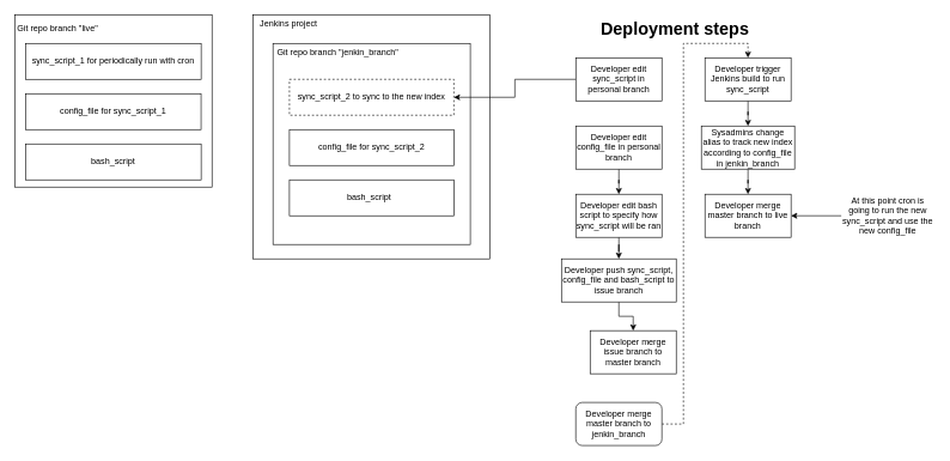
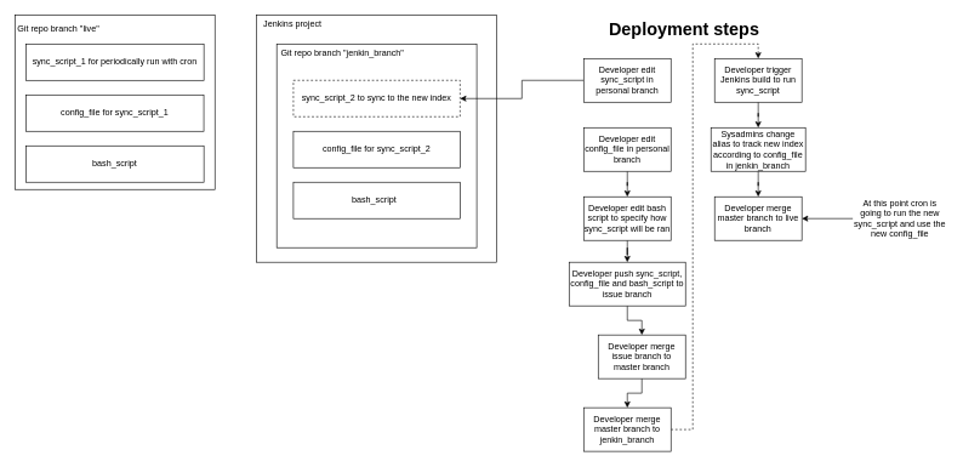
+ <mxCell id="24" value="" style="edgeStyle=orthogonalEdgeStyle;rounded=0;orthogonalLoop=1;jettySize=auto;html=1;" edge="1" parent="1" source="25" target="27"><mxGeometry relative="1" as="geometry" /></mxCell>
- <mxCell id="27" value="Developer merge master branch to jenkin_branch" style="whiteSpace=wrap;html=1;rounded=1;" vertex="1" parent="1"><mxGeometry x="802" y="560" width="120" height="60" as="geometry" /></mxCell>
+ <mxCell id="27" value="Developer merge master branch to jenkin_branch" style="rounded=0;whiteSpace=wrap;html=1;" vertex="1" parent="1"><mxGeometry x="802" y="560" width="120" height="60" as="geometry" /></mxCell>
